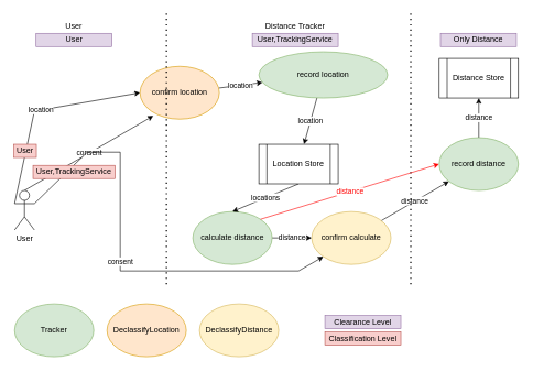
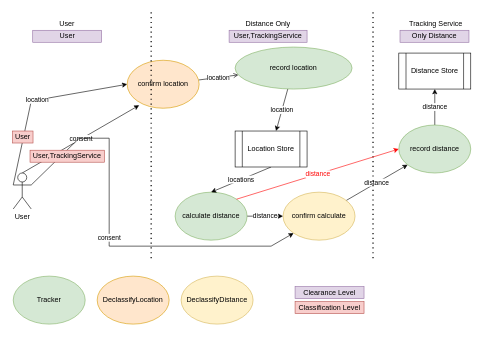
- <mxCell id="22" value="Distance Tracker" style="text;html=1;strokeColor=none;fillColor=none;align=center;verticalAlign=middle;whiteSpace=wrap;rounded=0;" parent="1" vertex="1"><mxGeometry x="381" y="30" width="130" height="20" as="geometry" /></mxCell>
+ <mxCell id="22" value="Distance Only" style="text;html=1;strokeColor=none;fillColor=none;align=center;verticalAlign=middle;whiteSpace=wrap;rounded=0;" parent="1" vertex="1"><mxGeometry x="381" y="30" width="130" height="20" as="geometry" /></mxCell>
+ <mxCell id="23" value="Tracking Service" style="text;html=1;strokeColor=none;fillColor=none;align=center;verticalAlign=middle;whiteSpace=wrap;rounded=0;" parent="1" vertex="1"><mxGeometry x="671" y="30" width="110" height="20" as="geometry" /></mxCell>
- <mxCell id="6" value="location" style="edgeStyle=none;rounded=0;orthogonalLoop=1;jettySize=auto;html=1;" parent="1" source="7" target="9" edge="1"><mxGeometry relative="1" as="geometry" /></mxCell>
+ <mxCell id="6" value="location" style="edgeStyle=none;rounded=0;orthogonalLoop=1;jettySize=auto;html=1;endArrow=open;" parent="1" source="7" target="9" edge="1"><mxGeometry relative="1" as="geometry" /></mxCell>
